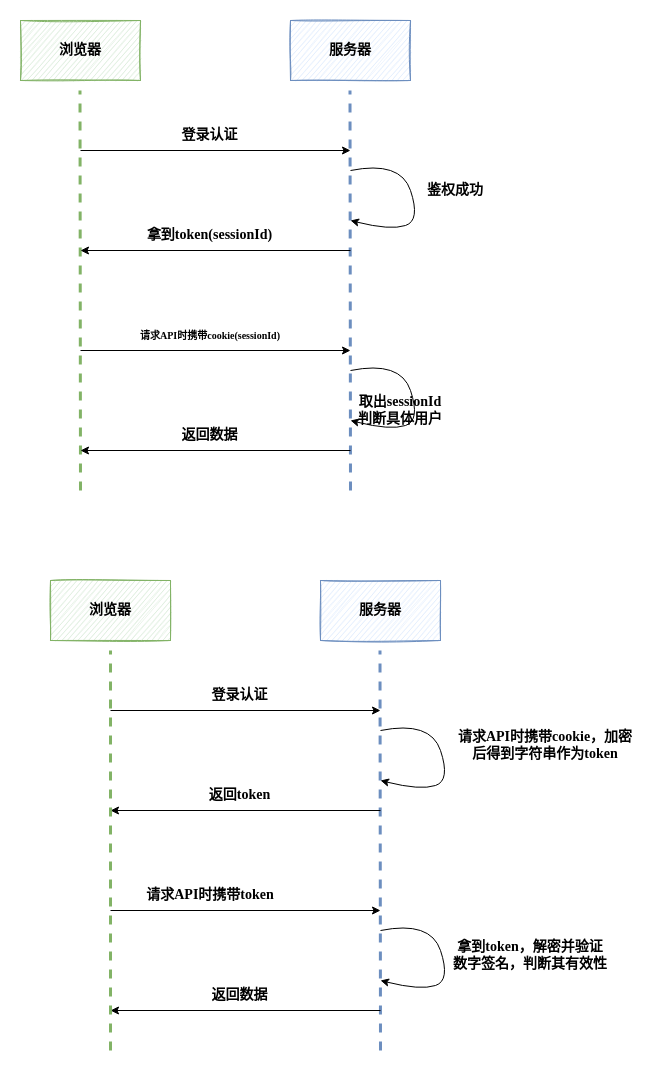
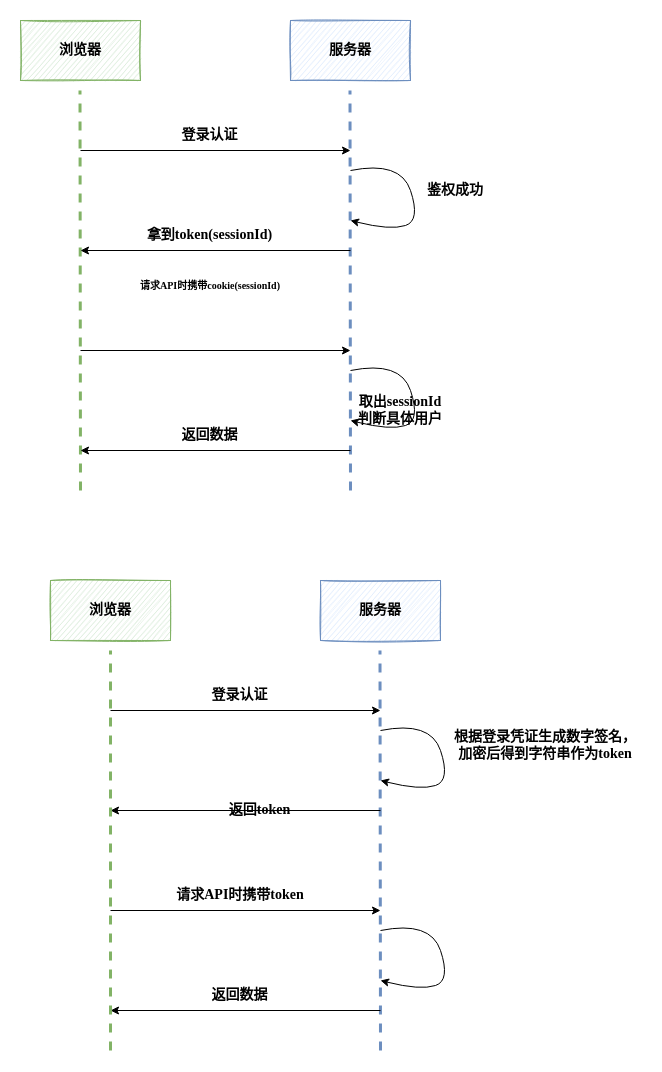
- <mxCell id="12" value="请求API时携带cookie(sessionId)" style="text;html=1;strokeColor=none;fillColor=none;align=center;verticalAlign=middle;whiteSpace=wrap;rounded=0;fontFamily=Lucida Console;fontSize=10;fontStyle=1" parent="2" vertex="1"><mxGeometry x="74.5" y="300" width="230" height="30" as="geometry" /></mxCell>
+ <mxCell id="12" value="请求API时携带cookie(sessionId)" style="text;html=1;strokeColor=none;fillColor=none;align=center;verticalAlign=middle;whiteSpace=wrap;rounded=0;fontFamily=Lucida Console;fontSize=10;fontStyle=1" parent="2" vertex="1"><mxGeometry x="74.5" y="250" width="230" height="30" as="geometry" /></mxCell>
- <mxCell id="30" value="请求API时携带cookie，加密后得到字符串作为token" style="text;html=1;strokeColor=none;fillColor=none;align=center;verticalAlign=middle;whiteSpace=wrap;rounded=0;fontFamily=Lucida Console;fontSize=14;fontStyle=1" vertex="1" parent="19"><mxGeometry x="400" y="150" width="190" height="30" as="geometry" /></mxCell>
+ <mxCell id="30" value="根据登录凭证生成数字签名，加密后得到字符串作为token" style="text;html=1;strokeColor=none;fillColor=none;align=center;verticalAlign=middle;whiteSpace=wrap;rounded=0;fontFamily=Lucida Console;fontSize=14;fontStyle=1" vertex="1" parent="19"><mxGeometry x="400" y="150" width="190" height="30" as="geometry" /></mxCell>
- <mxCell id="27" value="返回token" style="text;html=1;strokeColor=none;fillColor=none;align=center;verticalAlign=middle;whiteSpace=wrap;rounded=0;fontFamily=Lucida Console;fontSize=14;fontStyle=1" vertex="1" parent="19"><mxGeometry x="94" y="200" width="191" height="30" as="geometry" /></mxCell>
+ <mxCell id="27" value="返回token" style="text;html=1;strokeColor=none;fillColor=none;align=center;verticalAlign=middle;whiteSpace=wrap;rounded=0;fontFamily=Lucida Console;fontSize=14;fontStyle=1" vertex="1" parent="19"><mxGeometry x="114" y="215" width="191" height="30" as="geometry" /></mxCell>
- <mxCell id="28" value="请求API时携带token" style="text;html=1;strokeColor=none;fillColor=none;align=center;verticalAlign=middle;whiteSpace=wrap;rounded=0;fontFamily=Lucida Console;fontSize=14;fontStyle=1" vertex="1" parent="19"><mxGeometry x="44.5" y="300" width="230" height="30" as="geometry" /></mxCell>
+ <mxCell id="28" value="请求API时携带token" style="text;html=1;strokeColor=none;fillColor=none;align=center;verticalAlign=middle;whiteSpace=wrap;rounded=0;fontFamily=Lucida Console;fontSize=14;fontStyle=1" vertex="1" parent="19"><mxGeometry x="74.5" y="300" width="230" height="30" as="geometry" /></mxCell>
- <mxCell id="32" value="拿到token，解密并验证数字签名，判断其有效性" style="text;html=1;strokeColor=none;fillColor=none;align=center;verticalAlign=middle;whiteSpace=wrap;rounded=0;fontFamily=Lucida Console;fontSize=14;fontStyle=1" vertex="1" parent="19"><mxGeometry x="400" y="360" width="160" height="30" as="geometry" /></mxCell>
